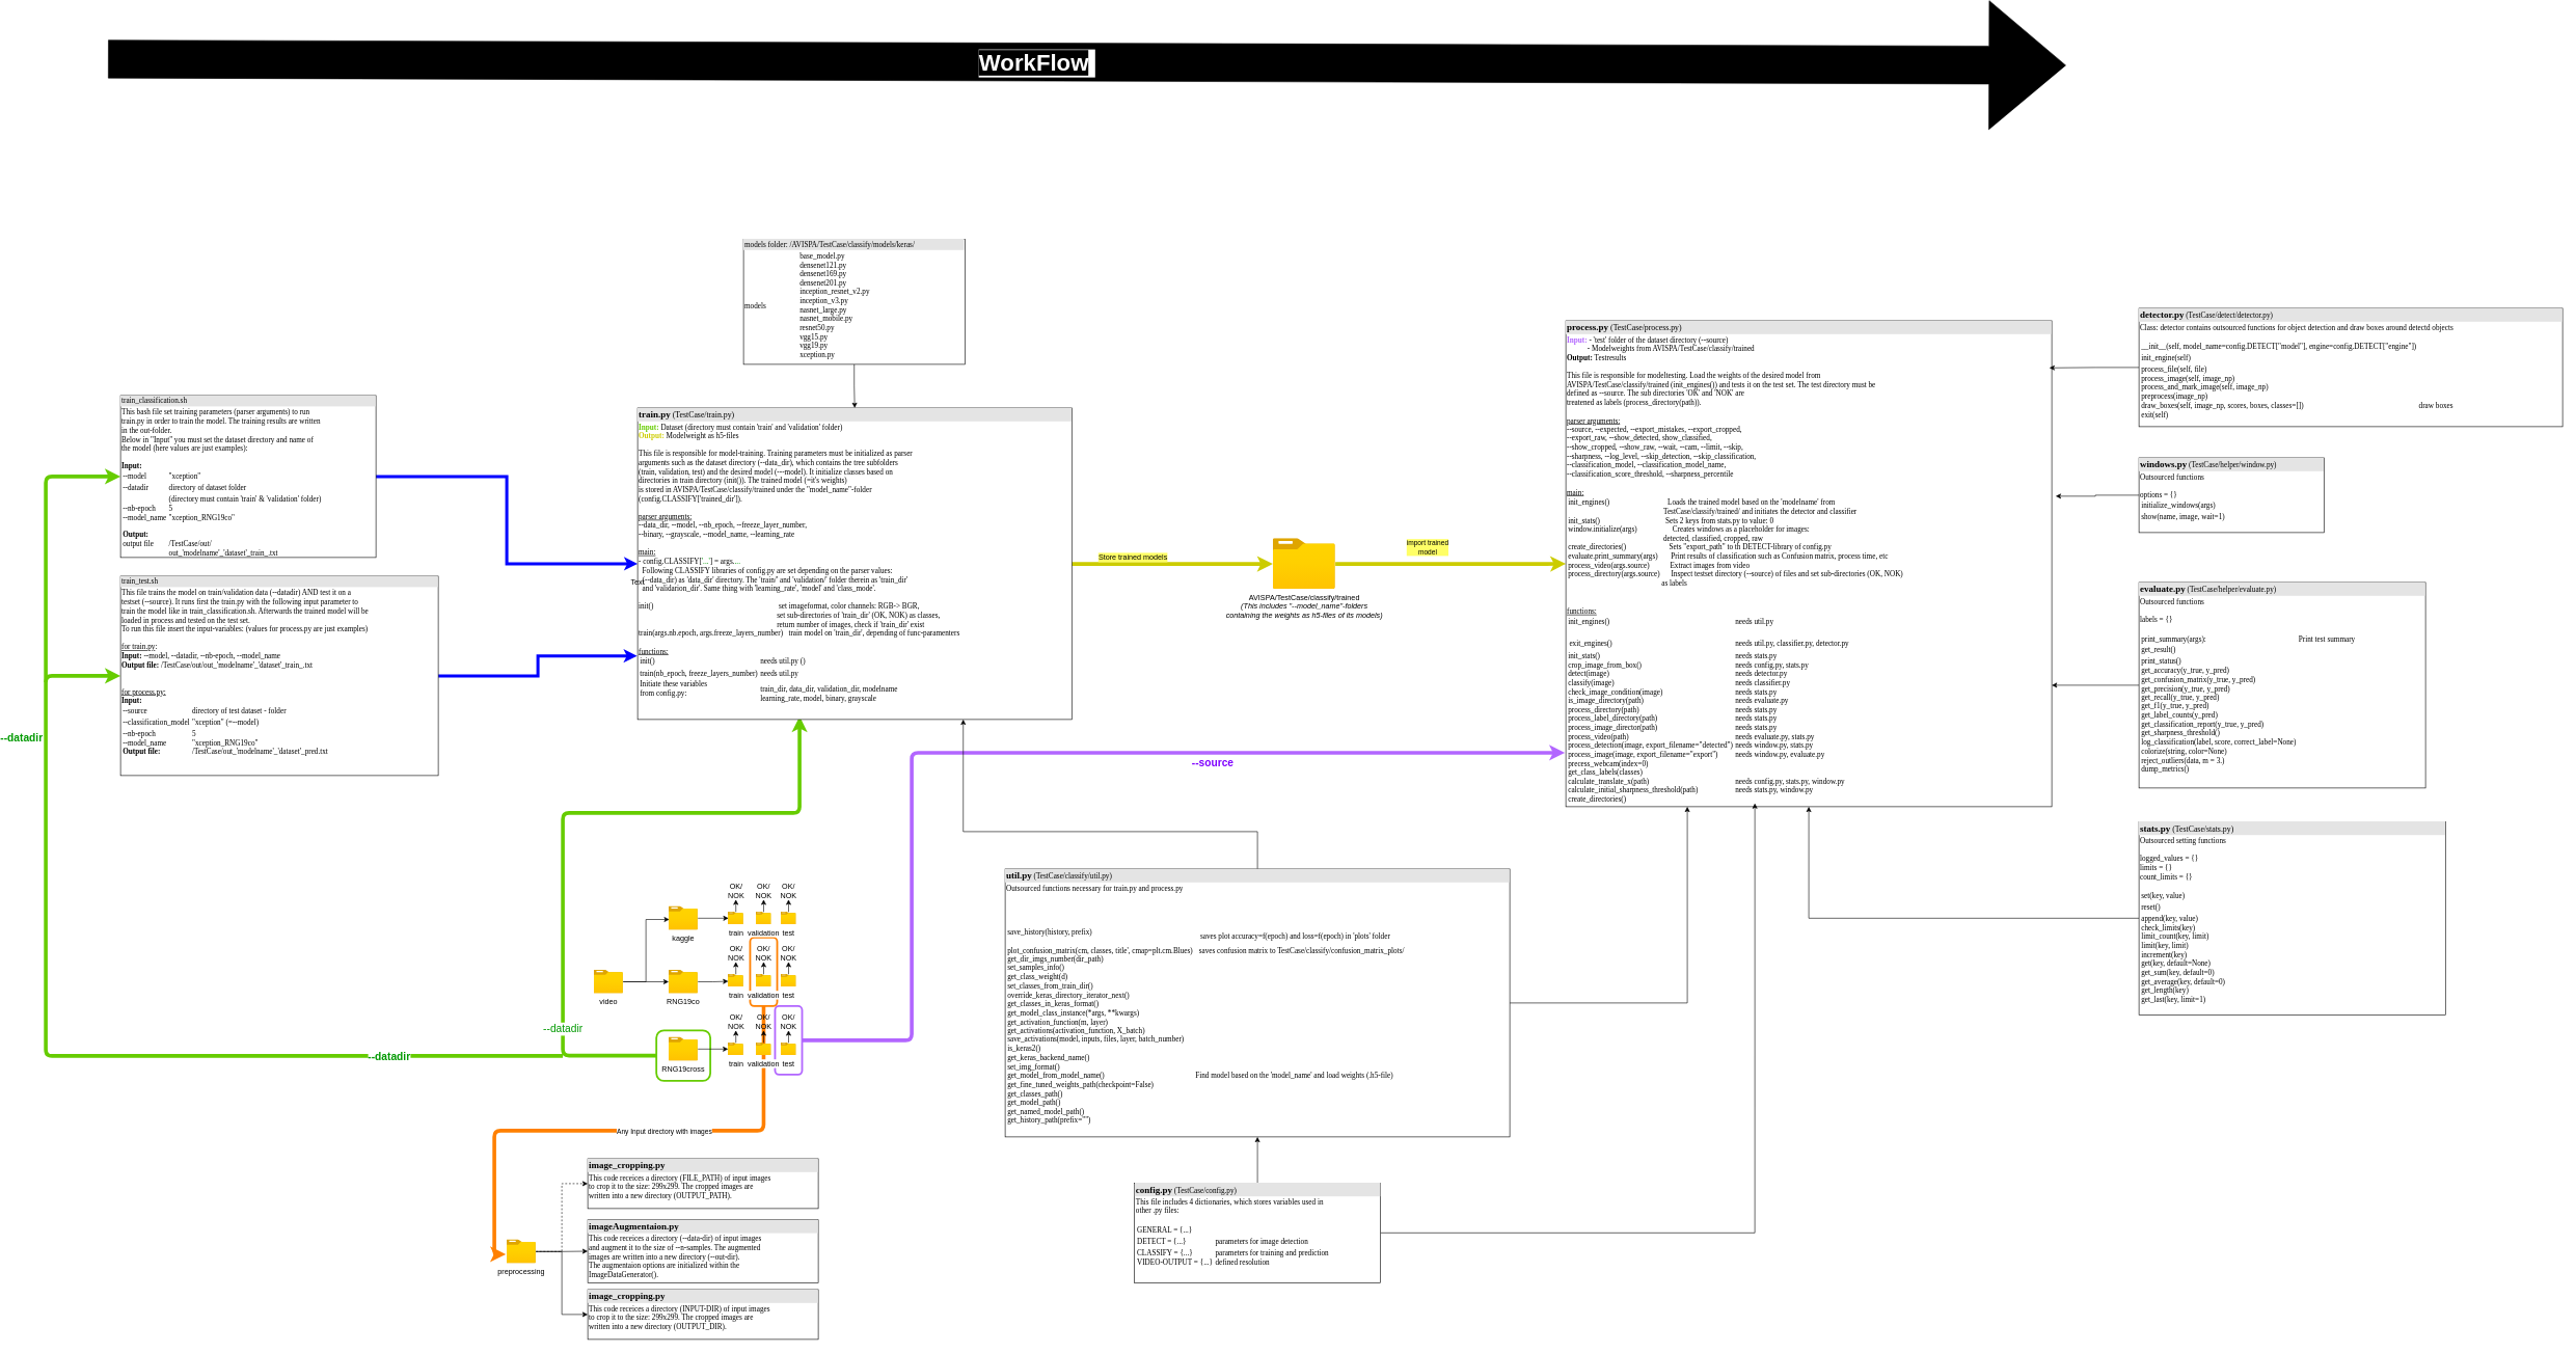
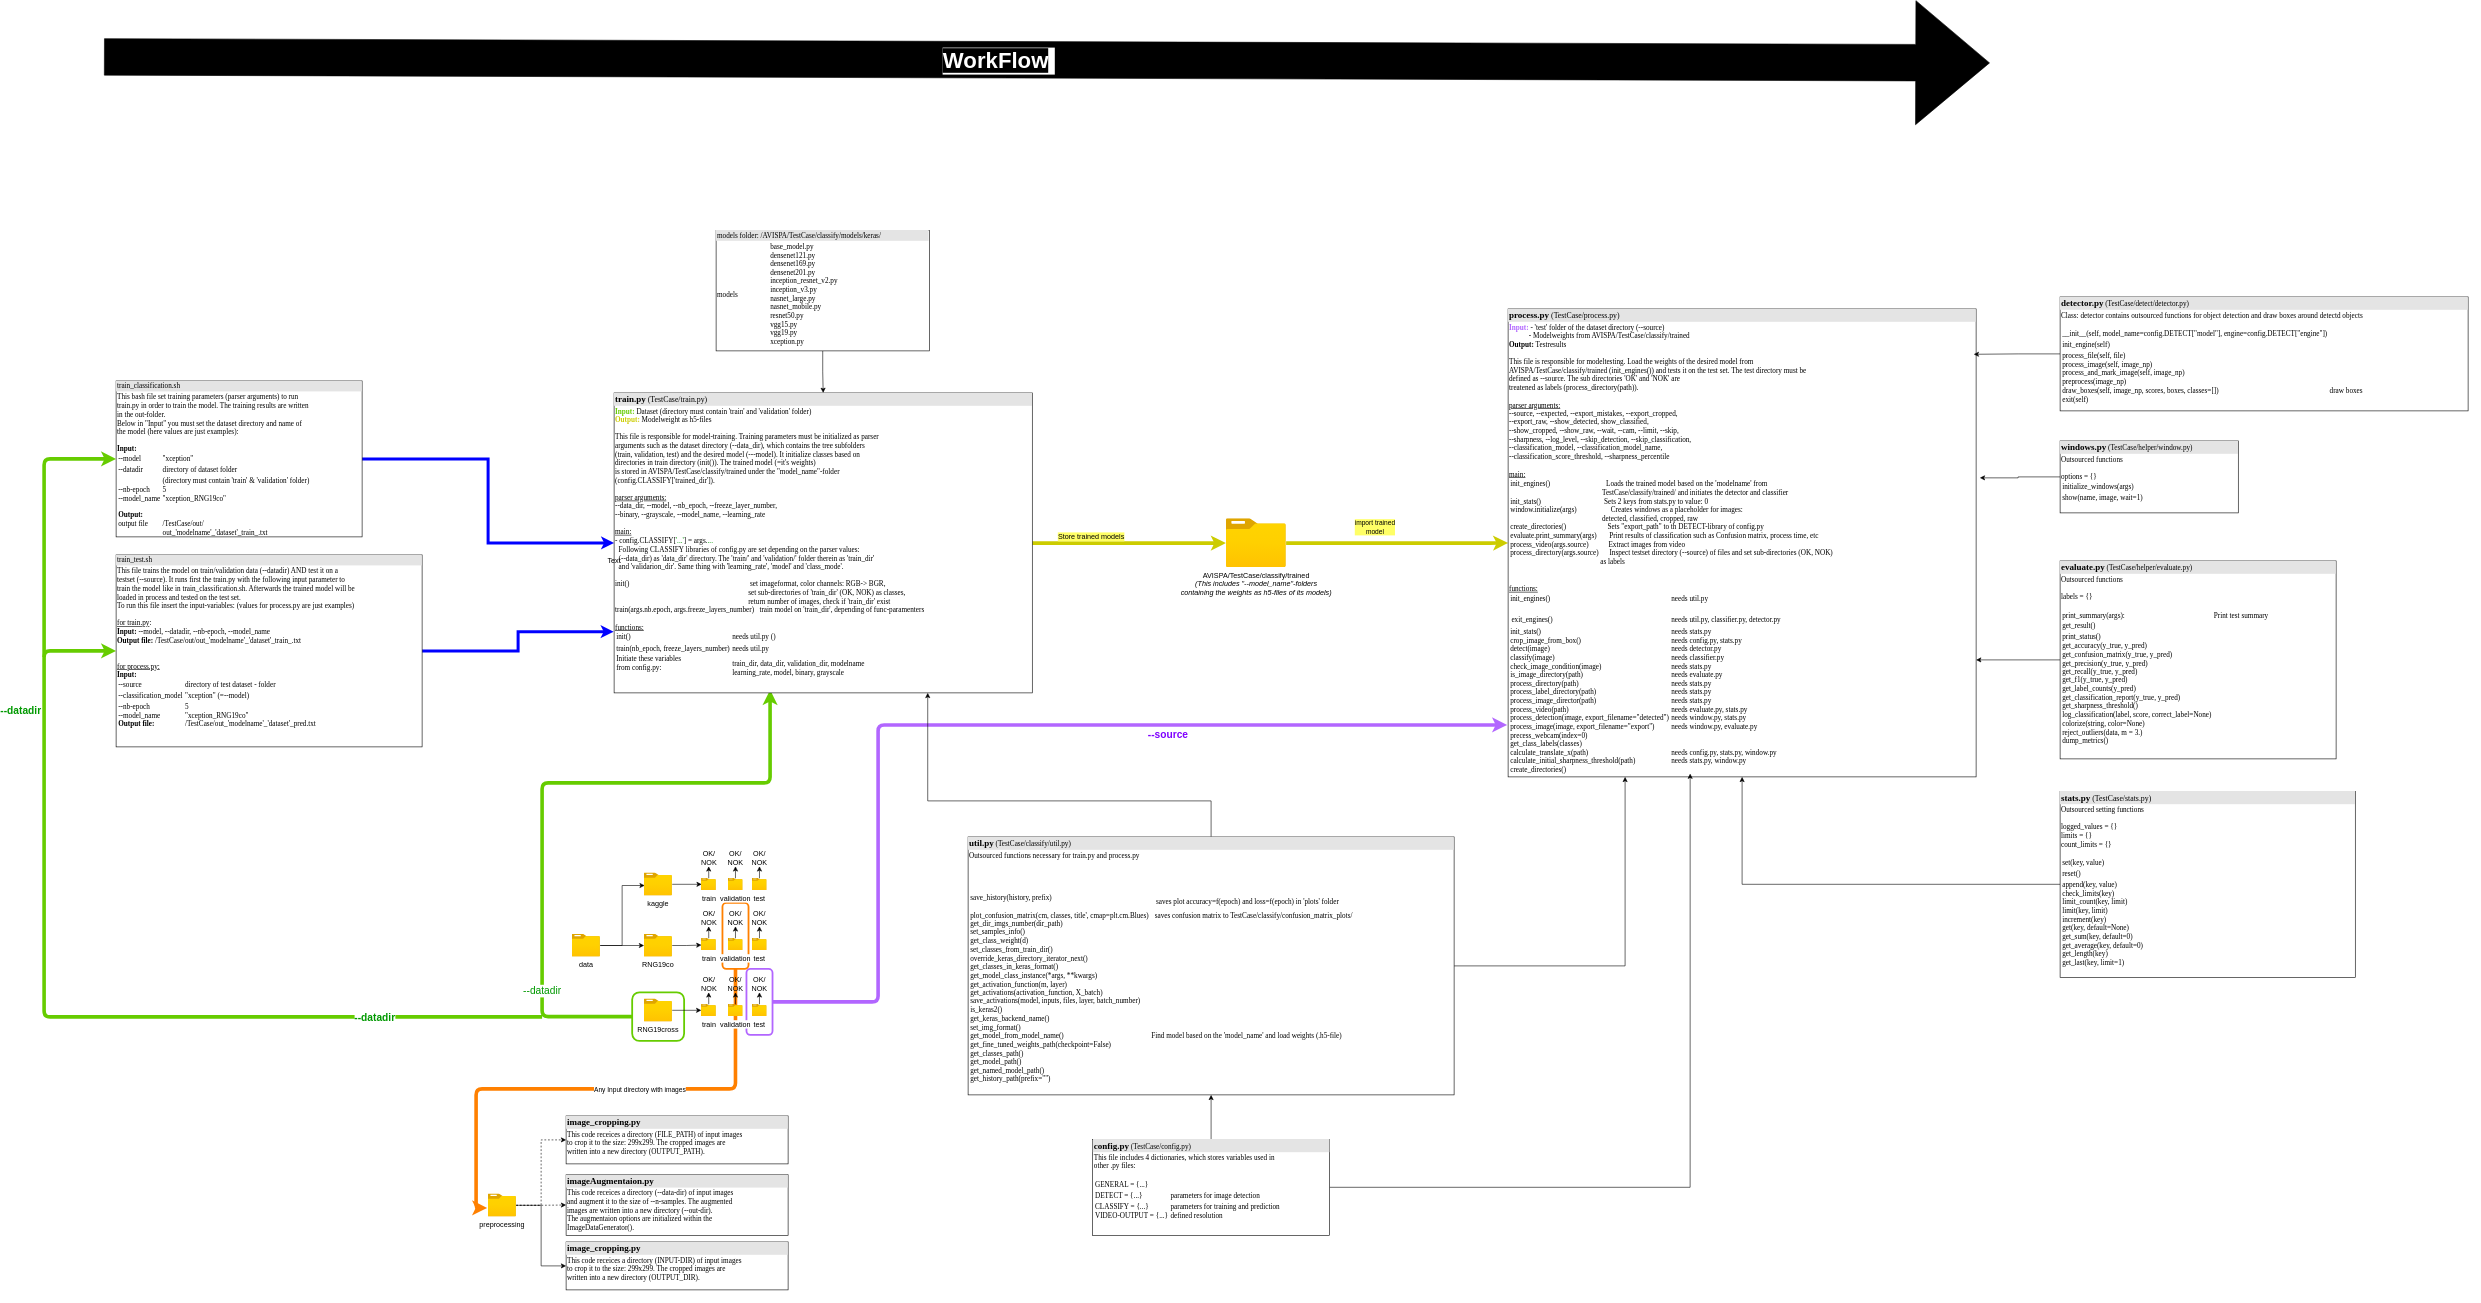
- <mxCell id="15" value="video" style="aspect=fixed;html=1;points=[];align=center;image;fontSize=12;image=img/lib/azure2/general/Folder_Blank.svg;" parent="1" vertex="1"><mxGeometry x="900" y="1482" width="46.82" height="38" as="geometry" /></mxCell>
+ <mxCell id="15" value="data" style="aspect=fixed;html=1;points=[];align=center;image;fontSize=12;image=img/lib/azure2/general/Folder_Blank.svg;" parent="1" vertex="1"><mxGeometry x="900" y="1482" width="46.82" height="38" as="geometry" /></mxCell>
- <mxCell id="74" style="edgeStyle=orthogonalEdgeStyle;rounded=0;orthogonalLoop=1;jettySize=auto;html=1;" parent="1" source="76" target="78" edge="1"><mxGeometry relative="1" as="geometry" /></mxCell>
+ <mxCell id="74" style="edgeStyle=orthogonalEdgeStyle;rounded=0;orthogonalLoop=1;jettySize=auto;html=1;dashed=1;" parent="1" source="76" target="78" edge="1"><mxGeometry relative="1" as="geometry" /></mxCell>
